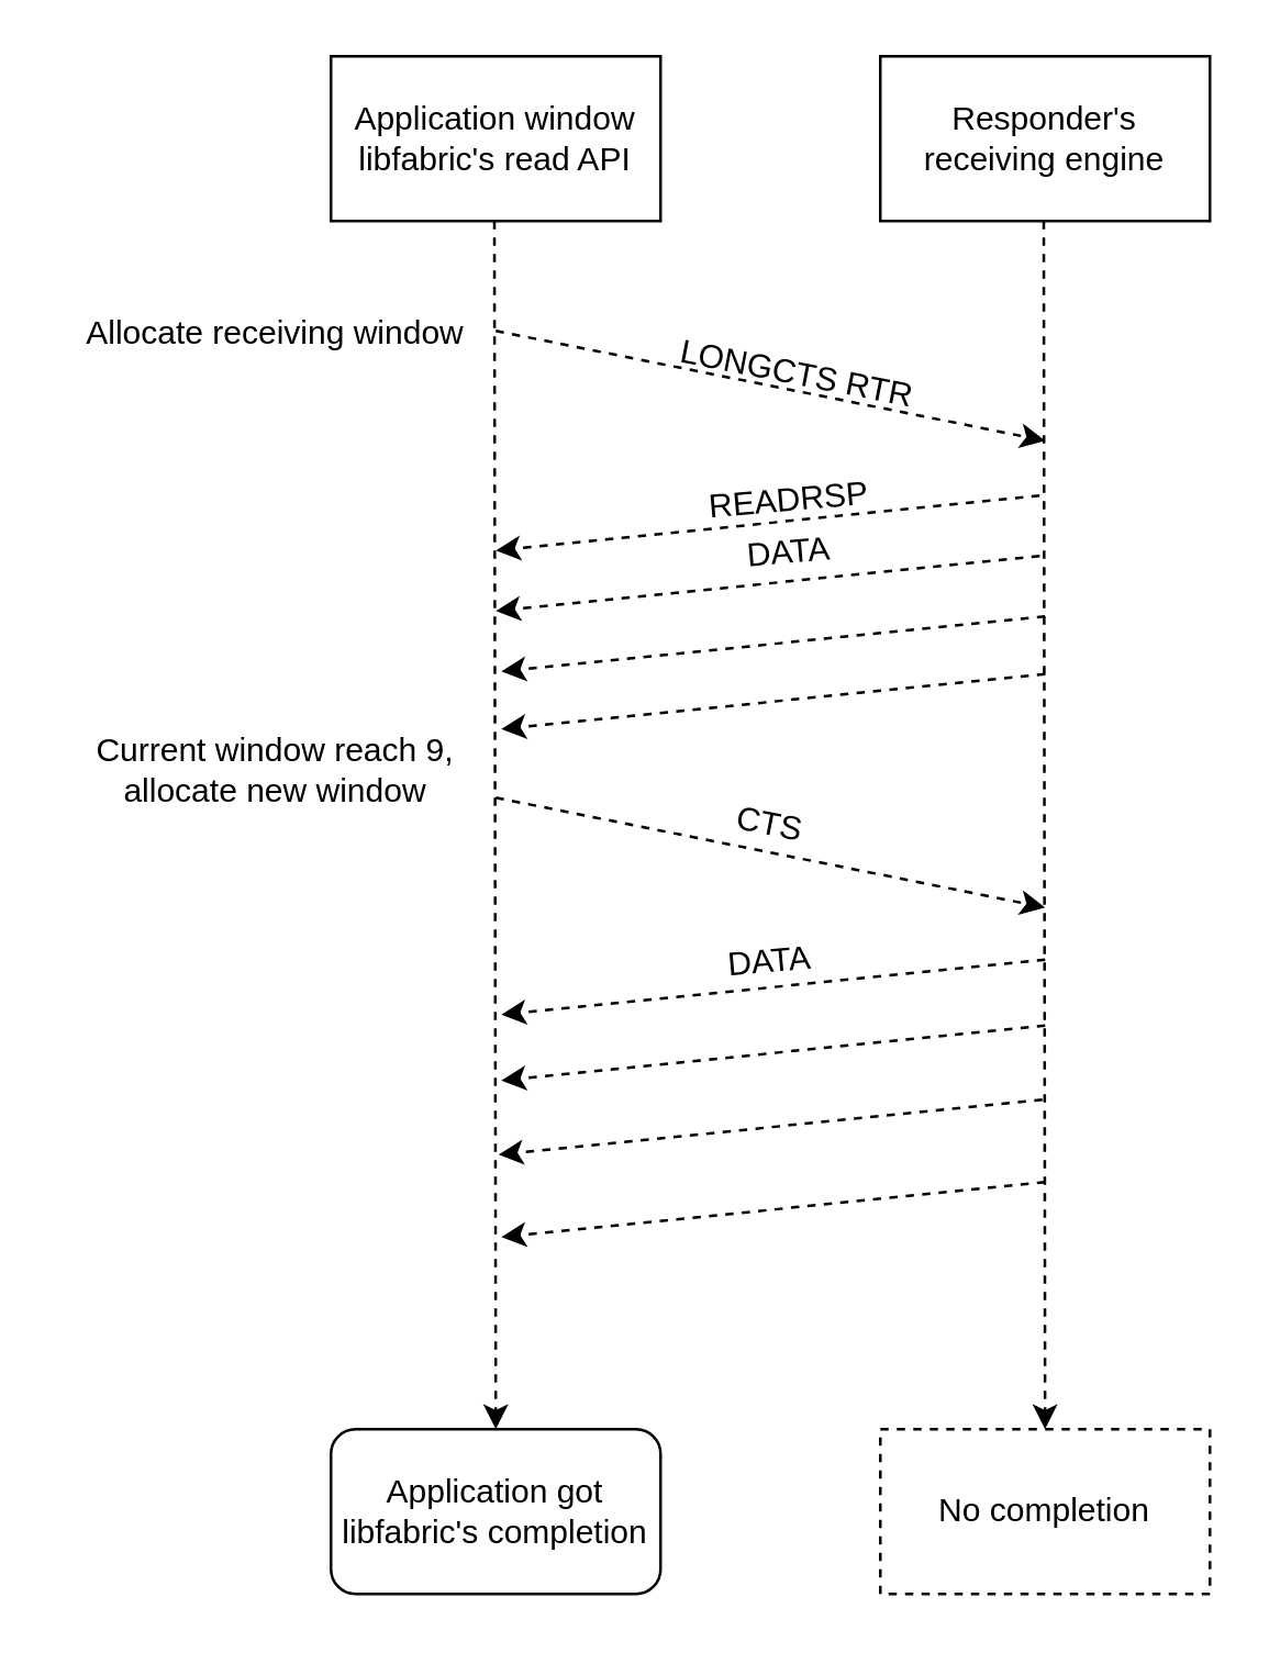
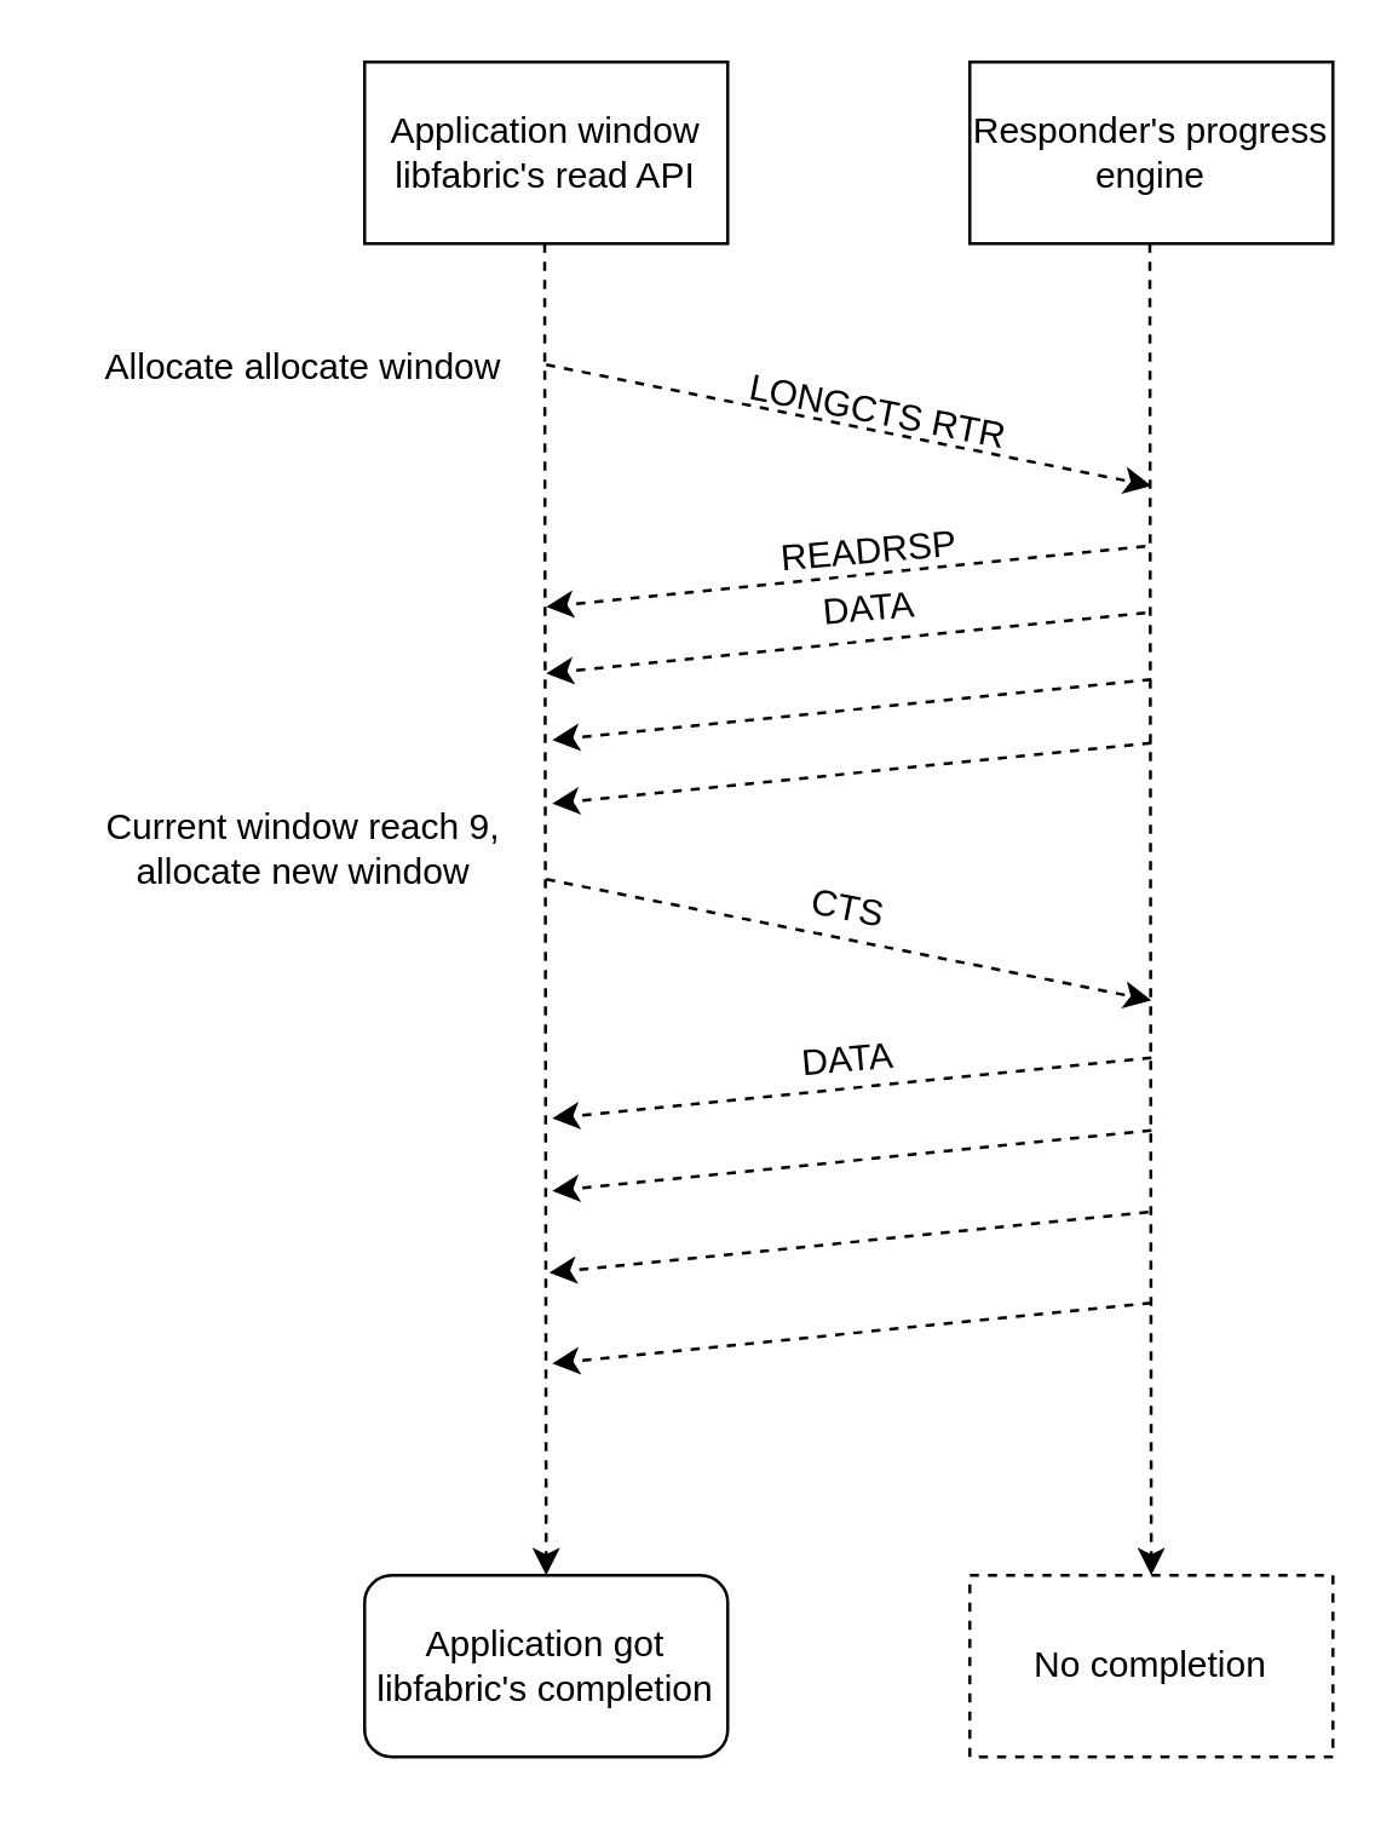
- <mxCell id="3" value="Responder's receiving engine" style="rounded=0;whiteSpace=wrap;html=1;" parent="1" vertex="1"><mxGeometry x="320" y="20" width="120" height="60" as="geometry" /></mxCell>
+ <mxCell id="3" value="Responder's progress engine" style="rounded=0;whiteSpace=wrap;html=1;" parent="1" vertex="1"><mxGeometry x="320" y="20" width="120" height="60" as="geometry" /></mxCell>
- <mxCell id="13" value="Allocate receiving window" style="text;html=1;strokeColor=none;fillColor=none;align=center;verticalAlign=middle;whiteSpace=wrap;rounded=0;" parent="1" vertex="1"><mxGeometry x="20" y="111" width="160" height="20" as="geometry" /></mxCell>
+ <mxCell id="13" value="Allocate allocate window" style="text;html=1;strokeColor=none;fillColor=none;align=center;verticalAlign=middle;whiteSpace=wrap;rounded=0;" parent="1" vertex="1"><mxGeometry x="20" y="111" width="160" height="20" as="geometry" /></mxCell>
